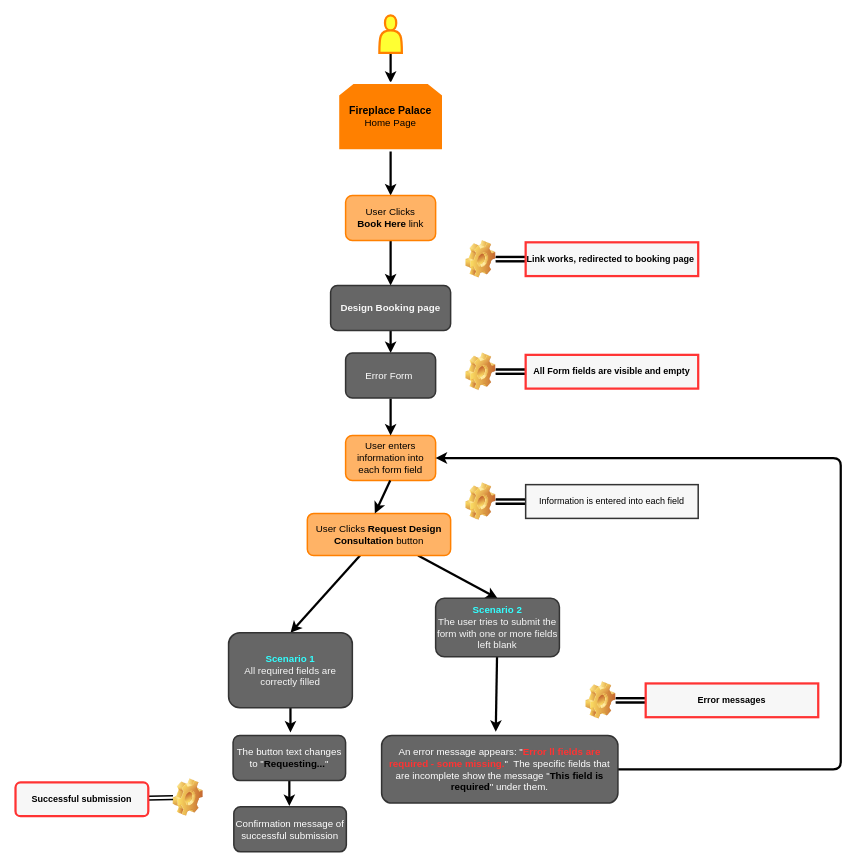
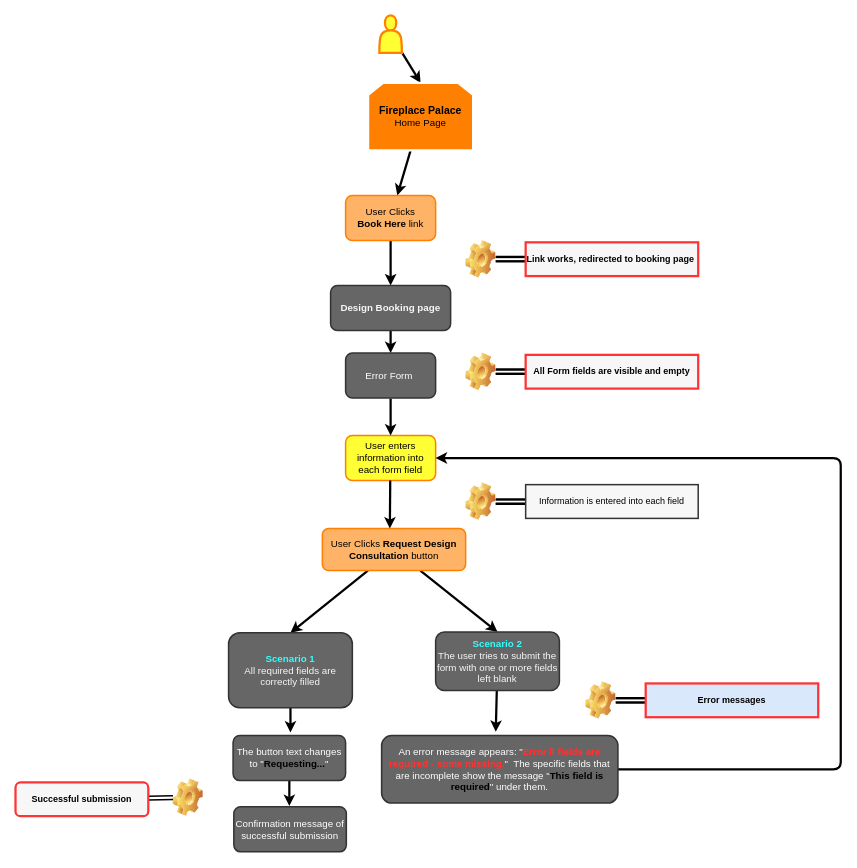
- <mxCell id="5" value="&lt;b&gt;&lt;font style=&quot;font-size: 14px;&quot;&gt;Fireplace Palace&lt;/font&gt;&lt;/b&gt;&lt;br&gt;&lt;font style=&quot;font-size: 13px;&quot;&gt;Home Page&lt;/font&gt;" style="shape=loopLimit;whiteSpace=wrap;html=1;strokeColor=#FFFFFF;strokeWidth=3;fillColor=#FF8000;fontColor=#000000;" vertex="1" parent="1"><mxGeometry x="450" y="110" width="140" height="90" as="geometry" /></mxCell>
+ <mxCell id="5" value="&lt;b&gt;&lt;font style=&quot;font-size: 14px;&quot;&gt;Fireplace Palace&lt;/font&gt;&lt;/b&gt;&lt;br&gt;&lt;font style=&quot;font-size: 13px;&quot;&gt;Home Page&lt;/font&gt;" style="shape=loopLimit;whiteSpace=wrap;html=1;strokeColor=#FFFFFF;strokeWidth=3;fillColor=#FF8000;fontColor=#000000;" vertex="1" parent="1"><mxGeometry x="490" y="110" width="140" height="90" as="geometry" /></mxCell>
- <mxCell id="19" value="User enters information into each form field" style="rounded=1;whiteSpace=wrap;html=1;strokeColor=#FF8000;strokeWidth=2;fontColor=#000000;fillColor=#FFB366;fontSize=13;" vertex="1" parent="1"><mxGeometry x="460" y="580" width="120" height="60" as="geometry" /></mxCell>
+ <mxCell id="19" value="User enters information into each form field" style="rounded=1;whiteSpace=wrap;html=1;strokeColor=#FF8000;strokeWidth=2;fontColor=#000000;fillColor=#ffff33;fontSize=13;" vertex="1" parent="1"><mxGeometry x="460" y="580" width="120" height="60" as="geometry" /></mxCell>
- <mxCell id="27" value="User Clicks &lt;b&gt;Request Design Consultation &lt;/b&gt;button" style="rounded=1;whiteSpace=wrap;html=1;strokeColor=#FF8000;strokeWidth=2;fontColor=#000000;fillColor=#FFB366;fontSize=13;" vertex="1" parent="1"><mxGeometry x="409" y="684" width="191" height="56" as="geometry" /></mxCell>
+ <mxCell id="27" value="User Clicks &lt;b&gt;Request Design Consultation &lt;/b&gt;button" style="rounded=1;whiteSpace=wrap;html=1;strokeColor=#FF8000;strokeWidth=2;fontColor=#000000;fillColor=#FFB366;fontSize=13;" vertex="1" parent="1"><mxGeometry x="429" y="704" width="191" height="56" as="geometry" /></mxCell>
- <mxCell id="32" value="&lt;font color=&quot;#33ffff&quot;&gt;Scenario 2&lt;/font&gt;&lt;br&gt;&lt;span style=&quot;font-weight: normal;&quot;&gt;The user tries to submit the form with one or more fields left blank&lt;/span&gt;" style="rounded=1;whiteSpace=wrap;html=1;strokeColor=#333333;strokeWidth=2;fontColor=#F7F7F7;fillColor=#666666;fontStyle=1;fontSize=13;" vertex="1" parent="1"><mxGeometry x="580" y="797" width="165" height="78" as="geometry" /></mxCell>
+ <mxCell id="32" value="&lt;font color=&quot;#33ffff&quot;&gt;Scenario 2&lt;/font&gt;&lt;br&gt;&lt;span style=&quot;font-weight: normal;&quot;&gt;The user tries to submit the form with one or more fields left blank&lt;/span&gt;" style="rounded=1;whiteSpace=wrap;html=1;strokeColor=#333333;strokeWidth=2;fontColor=#F7F7F7;fillColor=#666666;fontStyle=1;fontSize=13;" vertex="1" parent="1"><mxGeometry x="580" y="842" width="165" height="78" as="geometry" /></mxCell>
- <mxCell id="36" value="Error messages" style="rounded=0;whiteSpace=wrap;html=1;strokeColor=#FF3333;strokeWidth=3;fontSize=12;fontColor=#000000;fillColor=#F7F7F7;fontStyle=1" vertex="1" parent="1"><mxGeometry x="860" y="910.5" width="230" height="45" as="geometry" /></mxCell>
+ <mxCell id="36" value="Error messages" style="rounded=0;whiteSpace=wrap;html=1;strokeColor=#FF3333;strokeWidth=3;fontSize=12;fontColor=#000000;fillColor=#dae8fc;fontStyle=1;" vertex="1" parent="1"><mxGeometry x="860" y="910.5" width="230" height="45" as="geometry" /></mxCell>
